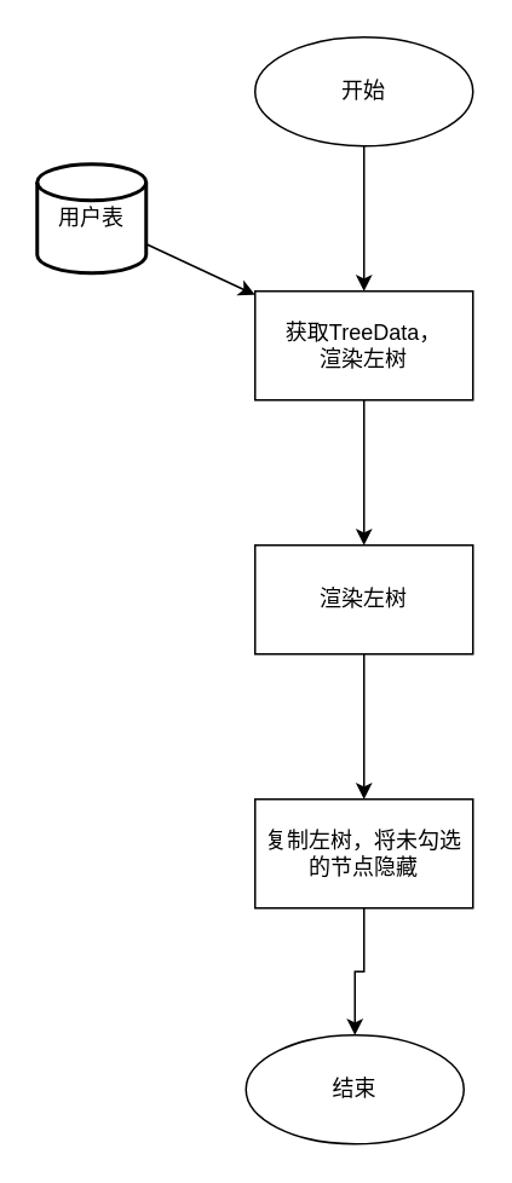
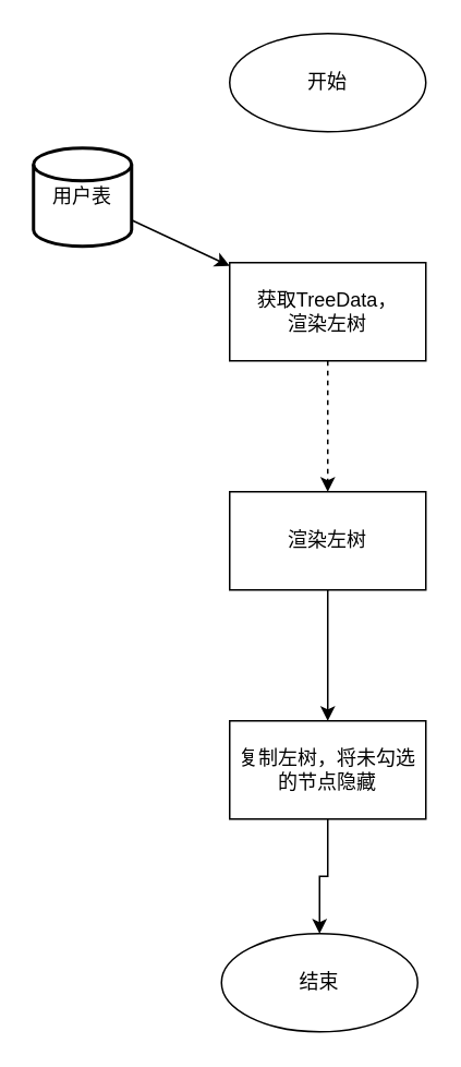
- <mxCell id="2" value="" style="edgeStyle=orthogonalEdgeStyle;rounded=0;orthogonalLoop=1;jettySize=auto;html=1;" edge="1" parent="1" source="3" target="5"><mxGeometry relative="1" as="geometry" /></mxCell>
- <mxCell id="4" value="" style="edgeStyle=orthogonalEdgeStyle;rounded=0;orthogonalLoop=1;jettySize=auto;html=1;" edge="1" parent="1" source="5" target="9"><mxGeometry relative="1" as="geometry" /></mxCell>
+ <mxCell id="4" value="" style="edgeStyle=orthogonalEdgeStyle;rounded=0;orthogonalLoop=1;jettySize=auto;html=1;dashed=1;" edge="1" parent="1" source="5" target="9"><mxGeometry relative="1" as="geometry" /></mxCell>
